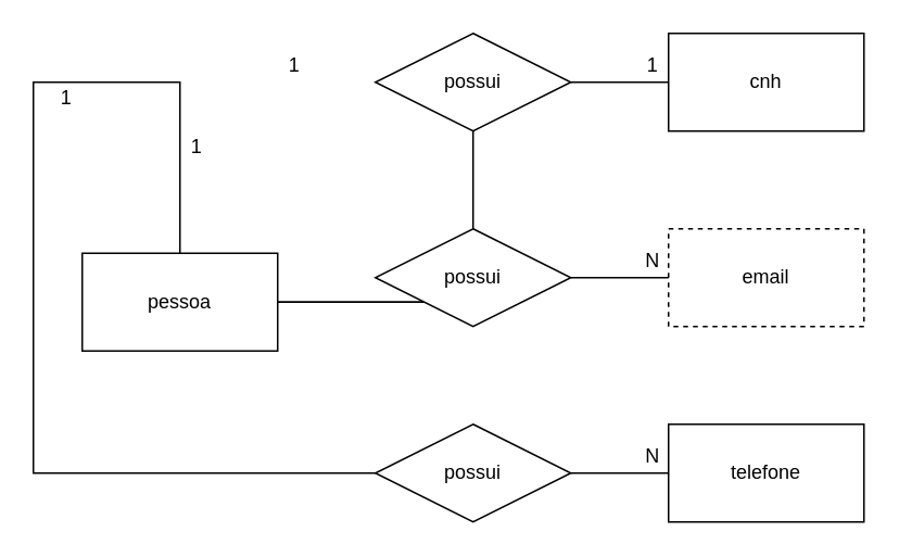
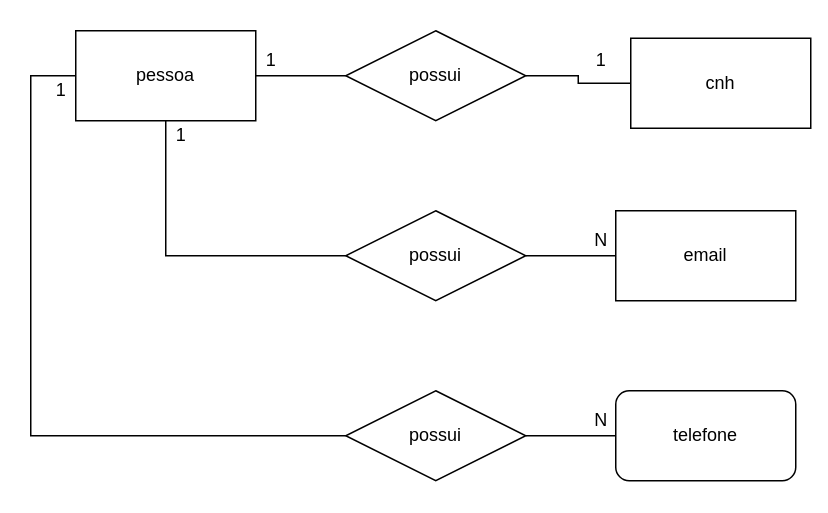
- <mxCell id="6" value="cnh" style="rounded=0;whiteSpace=wrap;html=1;" parent="1" vertex="1"><mxGeometry x="410" y="20" width="120" height="60" as="geometry" /></mxCell>
+ <mxCell id="6" value="cnh" style="rounded=0;whiteSpace=wrap;html=1;" parent="1" vertex="1"><mxGeometry x="420" y="25" width="120" height="60" as="geometry" /></mxCell>
- <mxCell id="7" value="email" style="rounded=0;whiteSpace=wrap;html=1;dashed=1;" parent="1" vertex="1"><mxGeometry x="410" y="140" width="120" height="60" as="geometry" /></mxCell>
+ <mxCell id="7" value="email" style="rounded=0;whiteSpace=wrap;html=1;" parent="1" vertex="1"><mxGeometry x="410" y="140" width="120" height="60" as="geometry" /></mxCell>
- <mxCell id="5" value="pessoa" style="rounded=0;whiteSpace=wrap;html=1;" parent="1" vertex="1"><mxGeometry x="50" y="155" width="120" height="60" as="geometry" /></mxCell>
+ <mxCell id="5" value="pessoa" style="rounded=0;whiteSpace=wrap;html=1;" parent="1" vertex="1"><mxGeometry x="50" y="20" width="120" height="60" as="geometry" /></mxCell>
- <mxCell id="16" value="telefone" style="rounded=0;whiteSpace=wrap;html=1;" parent="1" vertex="1"><mxGeometry x="410" y="260" width="120" height="60" as="geometry" /></mxCell>
+ <mxCell id="16" value="telefone" style="whiteSpace=wrap;html=1;rounded=1;" parent="1" vertex="1"><mxGeometry x="410" y="260" width="120" height="60" as="geometry" /></mxCell>
